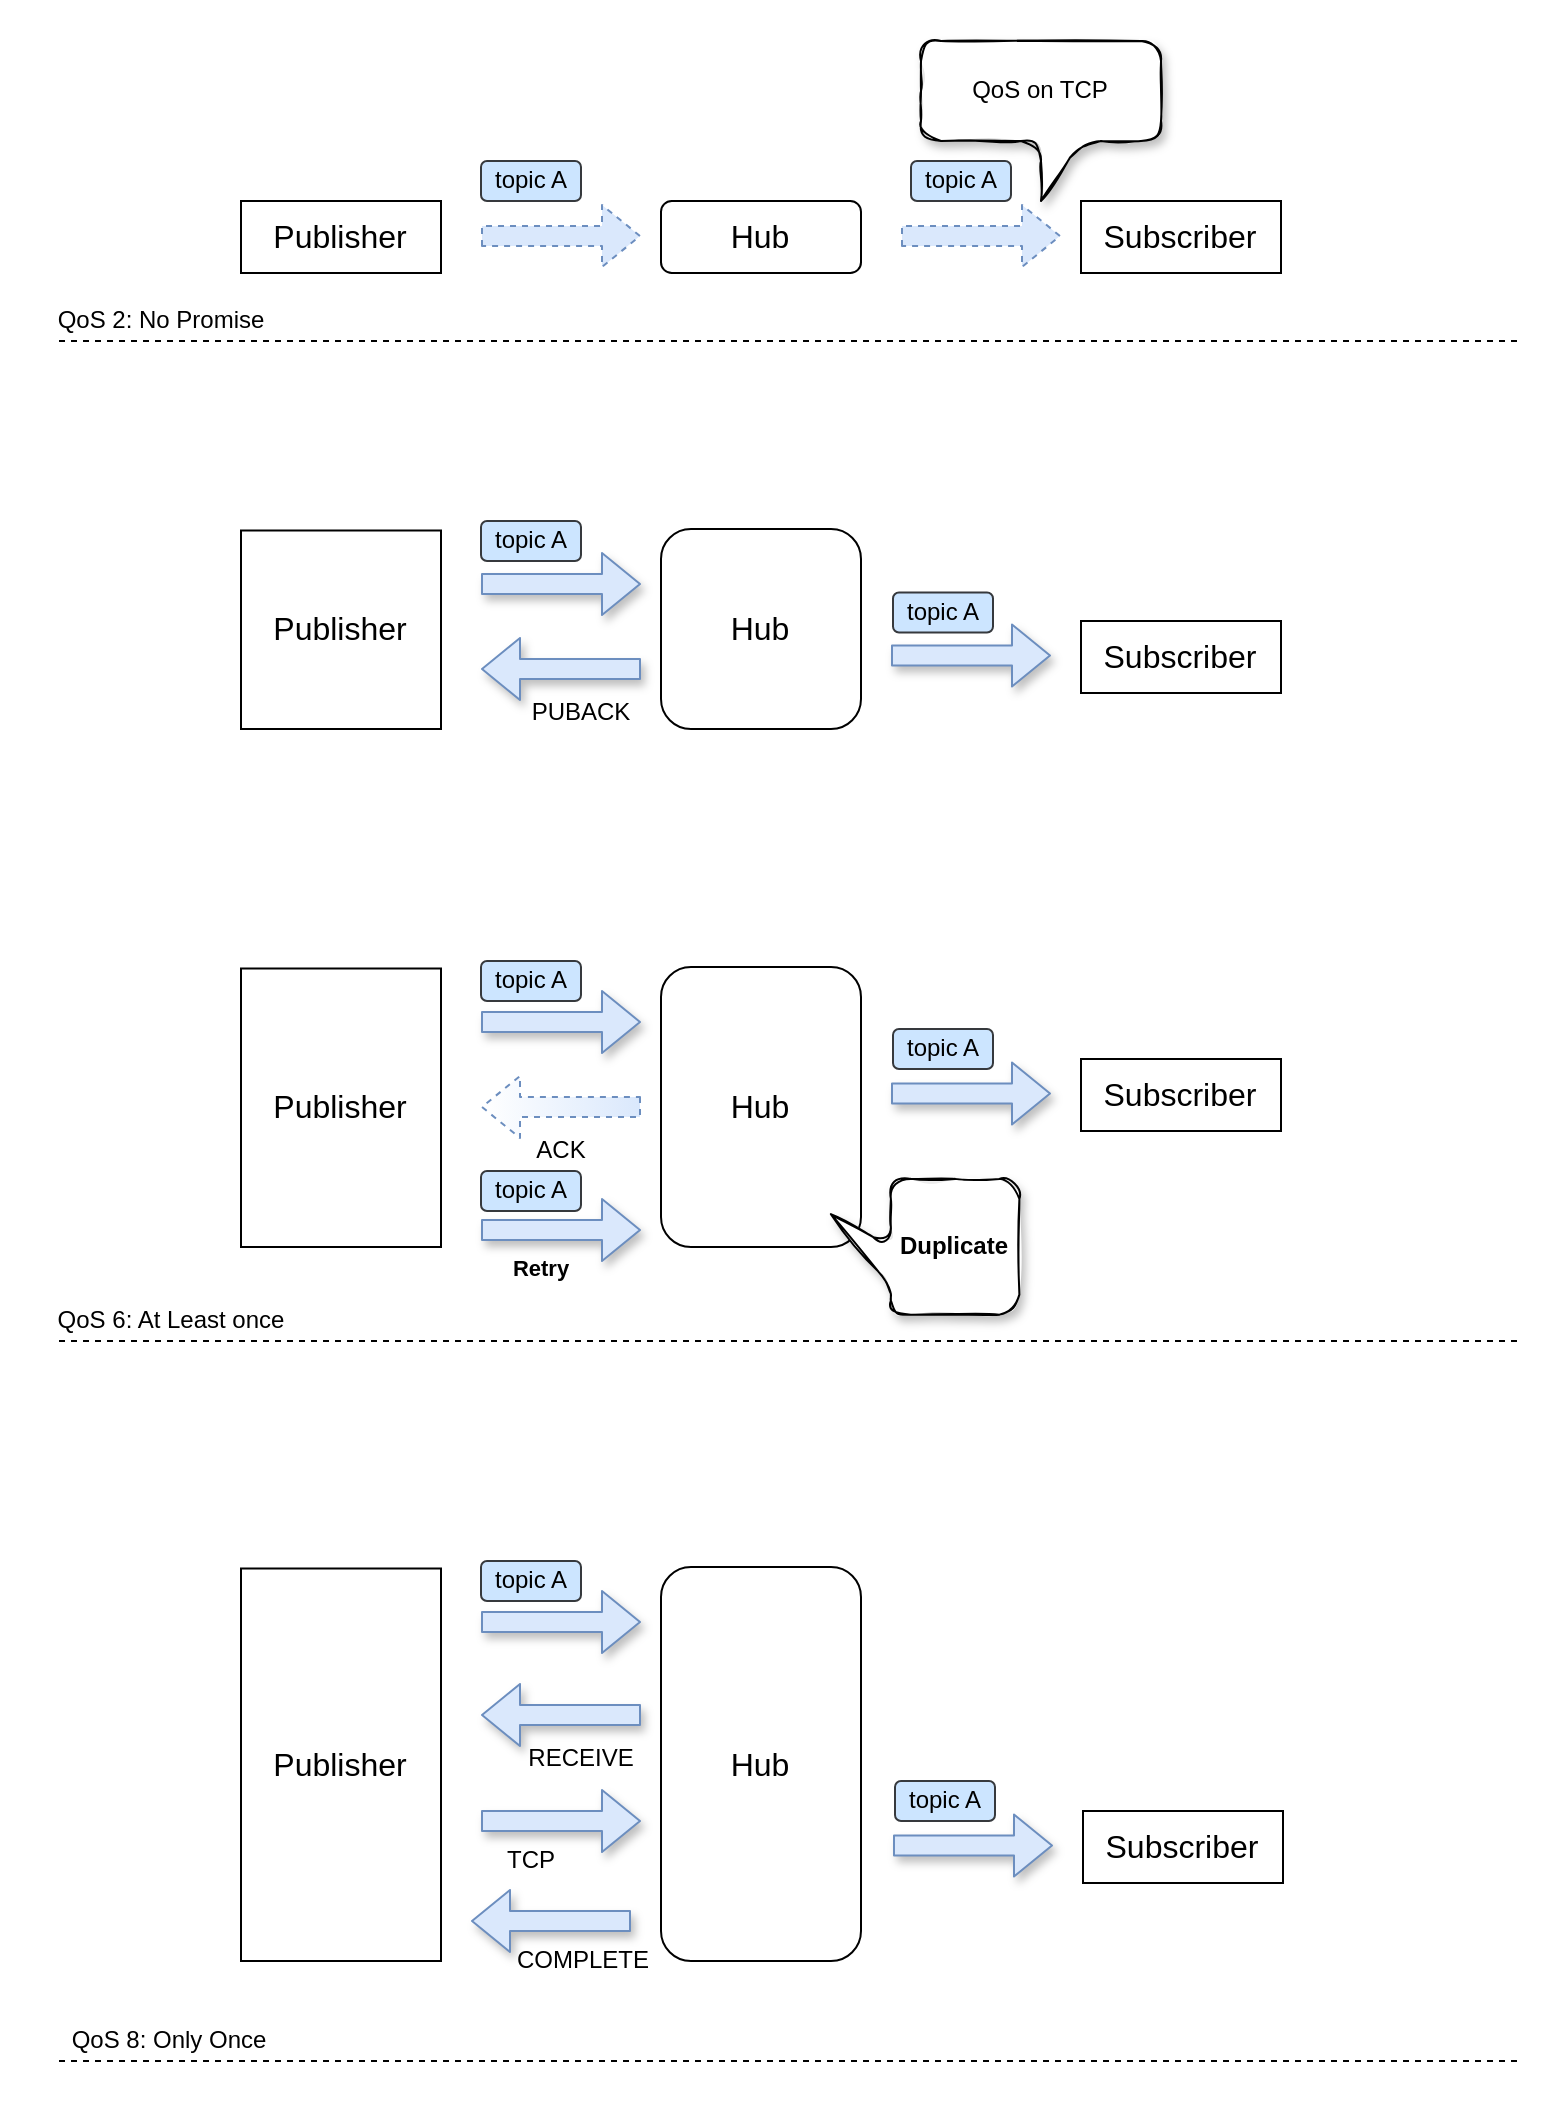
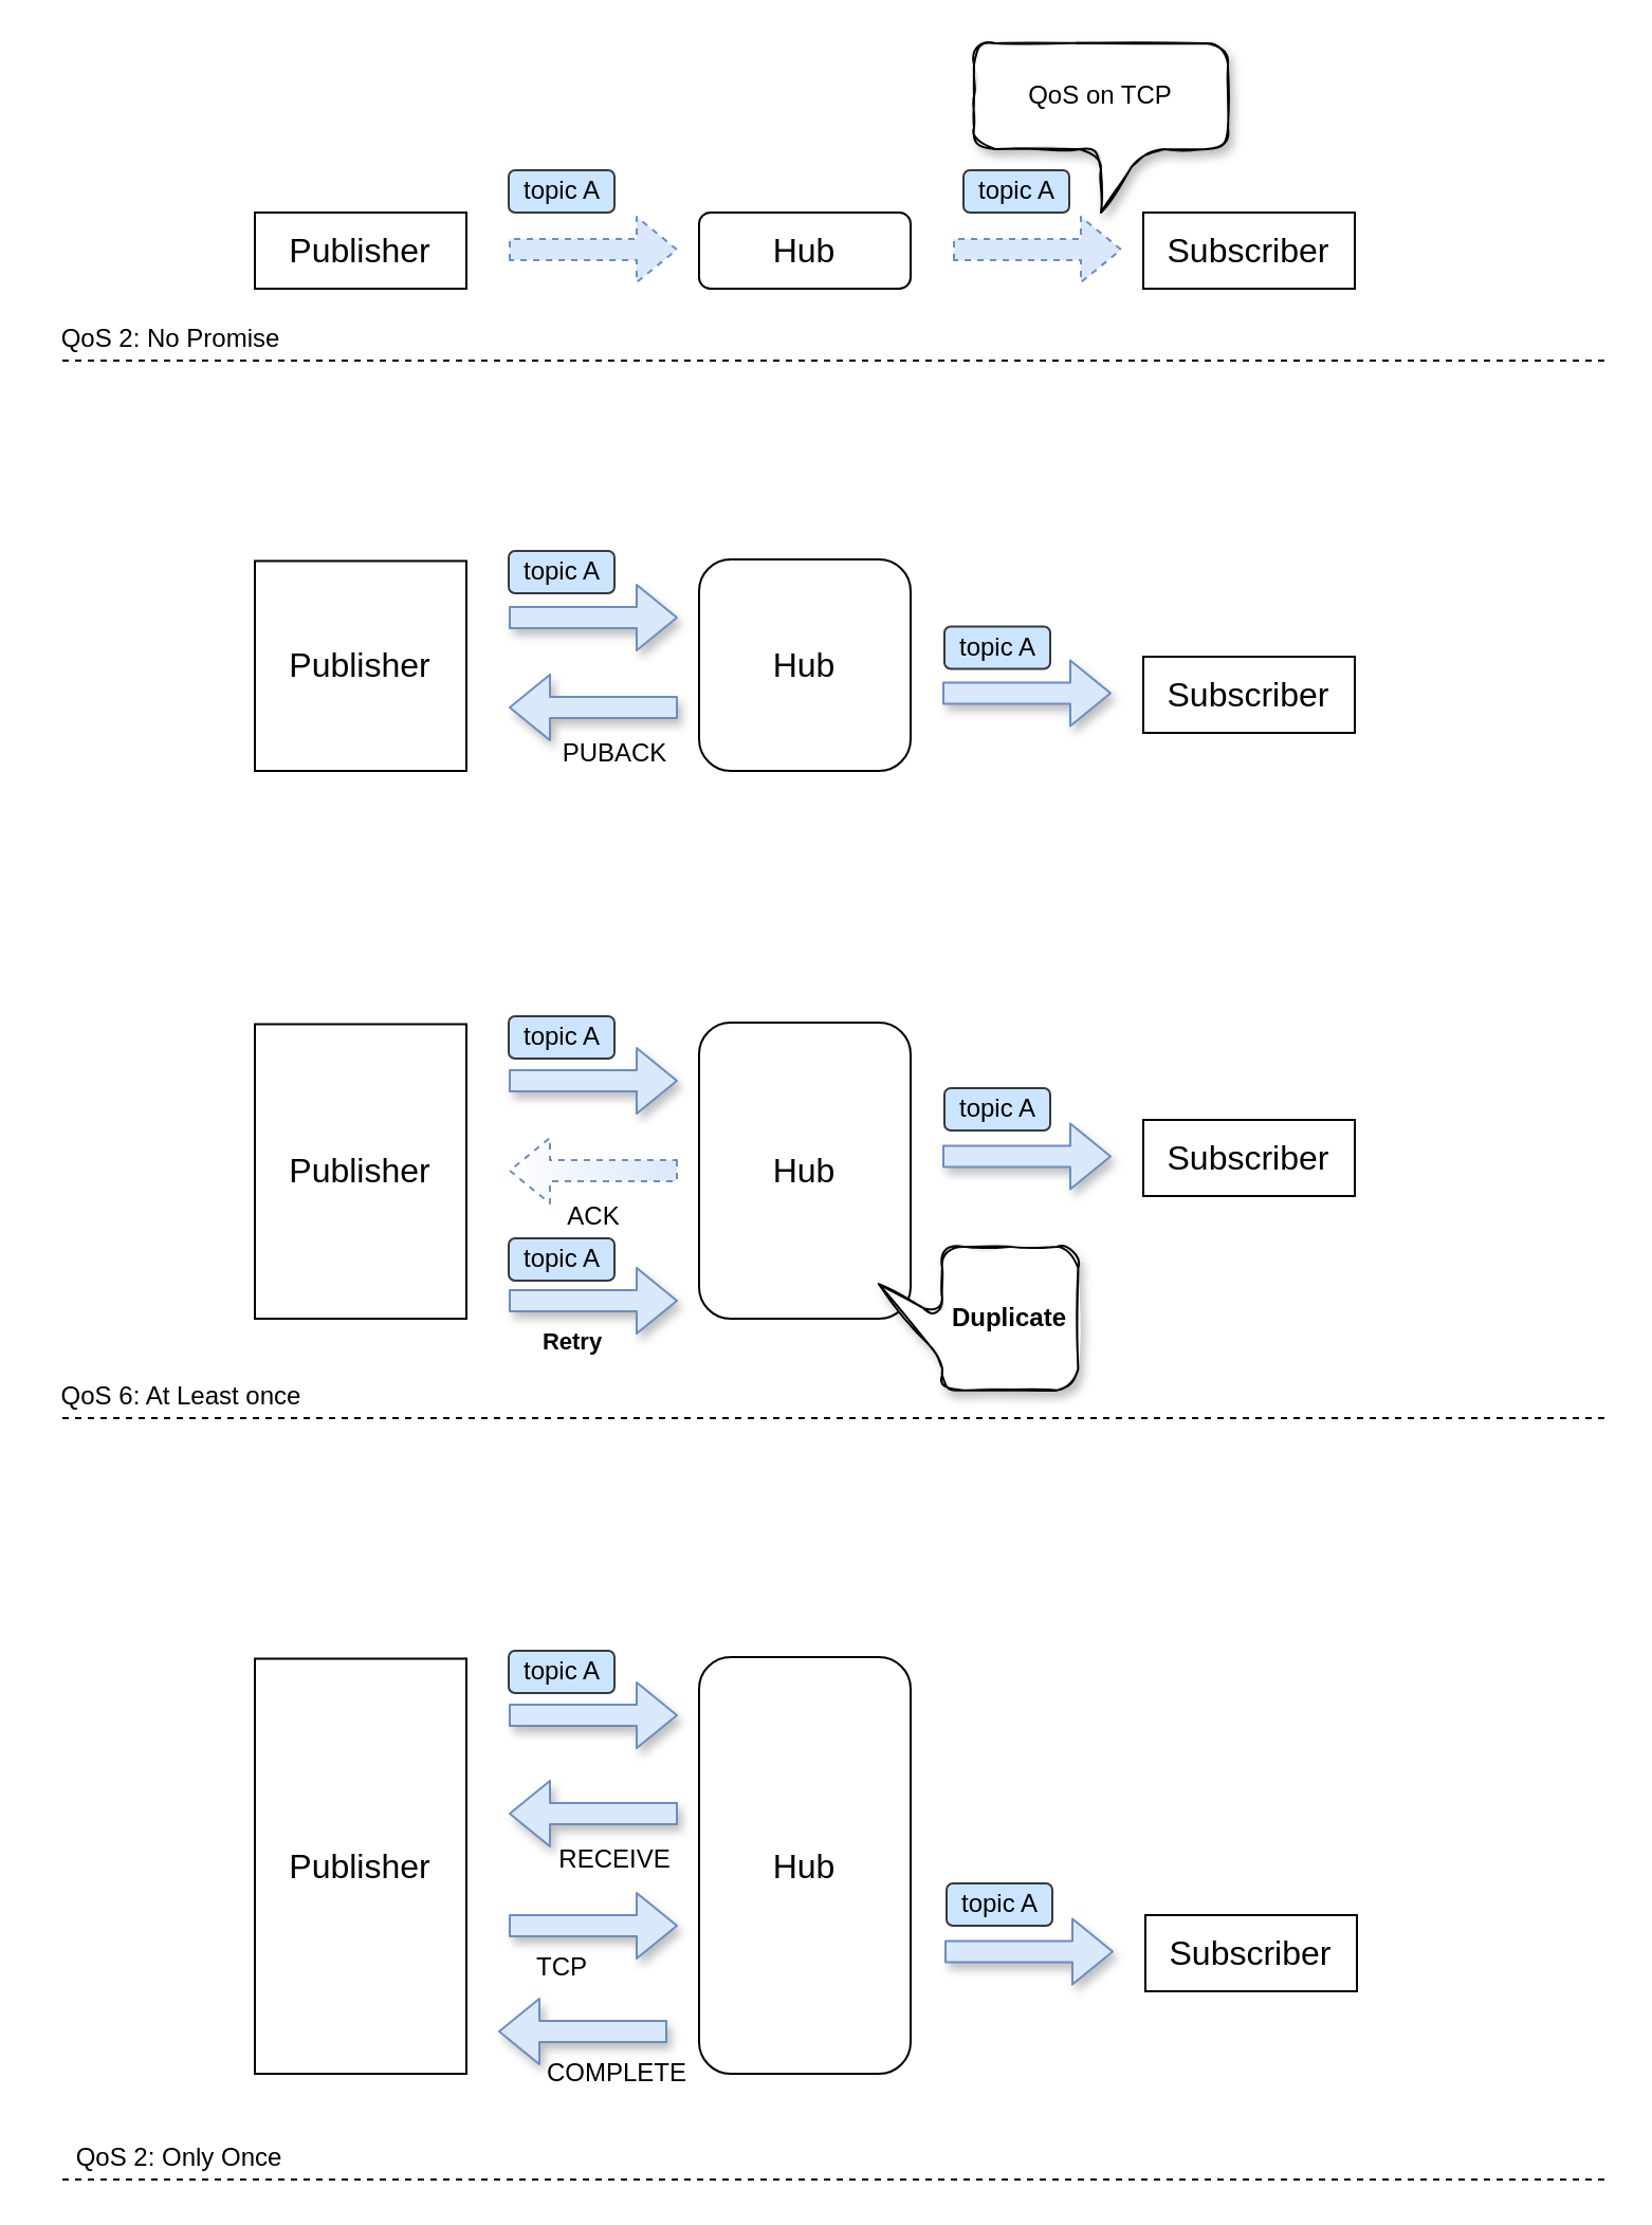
- <mxCell id="14" value="QoS 8: Only Once" style="text;html=1;align=center;verticalAlign=middle;resizable=0;points=[];autosize=1;" vertex="1" parent="1"><mxGeometry x="29" y="1010" width="110" height="20" as="geometry" /></mxCell>
+ <mxCell id="14" value="QoS 2: Only Once" style="text;html=1;align=center;verticalAlign=middle;resizable=0;points=[];autosize=1;" vertex="1" parent="1"><mxGeometry x="29" y="1010" width="110" height="20" as="geometry" /></mxCell>
